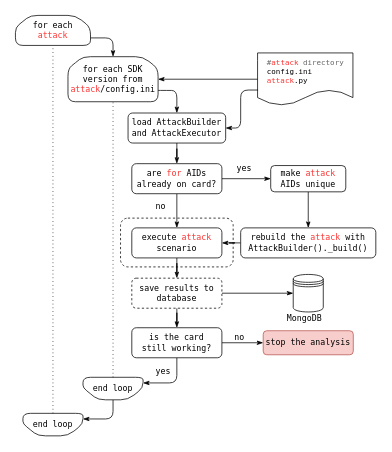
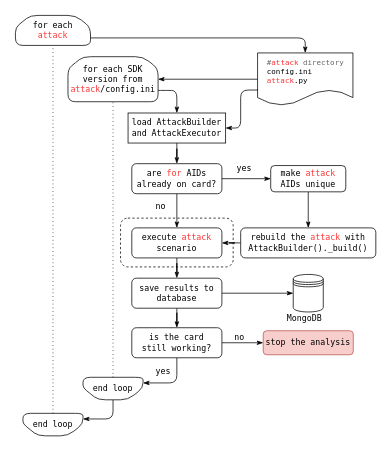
- <mxCell id="12" style="edgeStyle=orthogonalEdgeStyle;rounded=1;orthogonalLoop=1;jettySize=auto;html=1;entryX=0.5;entryY=0;entryDx=0;entryDy=0;endArrow=classicThin;endFill=1;fontFamily=monospace;fontSize=11;exitX=1;exitY=0.75;exitDx=0;exitDy=0;" parent="1" source="13" target="15" edge="1"><mxGeometry relative="1" as="geometry" /></mxCell>
+ <mxCell id="12" style="edgeStyle=orthogonalEdgeStyle;rounded=1;orthogonalLoop=1;jettySize=auto;html=1;endArrow=classicThin;endFill=1;fontFamily=monospace;fontSize=11;exitX=1;exitY=0.75;exitDx=0;exitDy=0;" parent="1" source="13" target="38" edge="1"><mxGeometry relative="1" as="geometry" /></mxCell>
- <mxCell id="4" value="&lt;div style=&quot;font-size: 11px;&quot;&gt;load AttackBuilder&lt;/div&gt;&lt;div style=&quot;font-size: 11px;&quot;&gt;and AttackExecutor&lt;br style=&quot;font-size: 11px;&quot;&gt;&lt;/div&gt;" style="rounded=1;whiteSpace=wrap;html=1;shadow=0;strokeWidth=1;fontFamily=monospace;fontSize=11;align=center;" parent="1" vertex="1"><mxGeometry x="170" y="150" width="130" height="40" as="geometry" /></mxCell>
+ <mxCell id="4" value="&lt;div style=&quot;font-size: 11px;&quot;&gt;load AttackBuilder&lt;/div&gt;&lt;div style=&quot;font-size: 11px;&quot;&gt;and AttackExecutor&lt;br style=&quot;font-size: 11px;&quot;&gt;&lt;/div&gt;" style="whiteSpace=wrap;html=1;shadow=0;strokeWidth=1;fontFamily=monospace;fontSize=11;align=center;rounded=0;" parent="1" vertex="1"><mxGeometry x="170" y="150" width="130" height="40" as="geometry" /></mxCell>
- <mxCell id="27" value="save results to database" style="rounded=1;whiteSpace=wrap;html=1;shadow=0;strokeWidth=1;fontFamily=monospace;fontSize=11;align=center;dashed=1;" parent="1" vertex="1"><mxGeometry x="175" y="370" width="120" height="40" as="geometry" /></mxCell>
+ <mxCell id="27" value="save results to database" style="rounded=1;whiteSpace=wrap;html=1;shadow=0;strokeWidth=1;fontFamily=monospace;fontSize=11;align=center;" parent="1" vertex="1"><mxGeometry x="175" y="370" width="120" height="40" as="geometry" /></mxCell>
